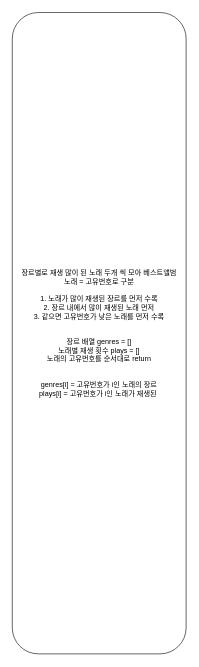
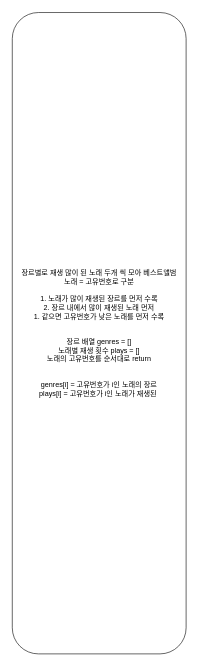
- <mxCell id="2" value="장르별로 재생 많이 된 노래 두개 씩 모아 베스트앨범&lt;br&gt;노래 = 고유번호로 구분&lt;br&gt;&lt;br&gt;1. 노래가 많이 재생된 장르를 먼저 수록&lt;br&gt;2. 장르 내에서 많이 재생된 노래 먼저&lt;br&gt;3. 같으면 고유번호가 낮은 노래를 먼저 수록&lt;br&gt;&lt;br&gt;&lt;br&gt;장르 배열 genres = []&lt;br&gt;노래별 재생 횟수 plays = []&lt;br&gt;노래의 고유번호를 순서대로 return&lt;br&gt;&lt;br&gt;&lt;br&gt;genres[i] = 고유번호가 i인 노래의 장르&lt;br&gt;plays[i] = 고유번호가 i인 노래가 재생된&amp;nbsp;" style="rounded=1;whiteSpace=wrap;html=1;fontSize=12;glass=0;strokeWidth=1;shadow=0;" parent="1" vertex="1"><mxGeometry x="20" y="20" width="290" height="1070" as="geometry" /></mxCell>
+ <mxCell id="2" value="장르별로 재생 많이 된 노래 두개 씩 모아 베스트앨범&lt;br&gt;노래 = 고유번호로 구분&lt;br&gt;&lt;br&gt;1. 노래가 많이 재생된 장르를 먼저 수록&lt;br&gt;2. 장르 내에서 많이 재생된 노래 먼저&lt;br&gt;1. 같으면 고유번호가 낮은 노래를 먼저 수록&lt;br&gt;&lt;br&gt;&lt;br&gt;장르 배열 genres = []&lt;br&gt;노래별 재생 횟수 plays = []&lt;br&gt;노래의 고유번호를 순서대로 return&lt;br&gt;&lt;br&gt;&lt;br&gt;genres[i] = 고유번호가 i인 노래의 장르&lt;br&gt;plays[i] = 고유번호가 i인 노래가 재생된&amp;nbsp;" style="rounded=1;whiteSpace=wrap;html=1;fontSize=12;glass=0;strokeWidth=1;shadow=0;" parent="1" vertex="1"><mxGeometry x="20" y="20" width="290" height="1070" as="geometry" /></mxCell>
